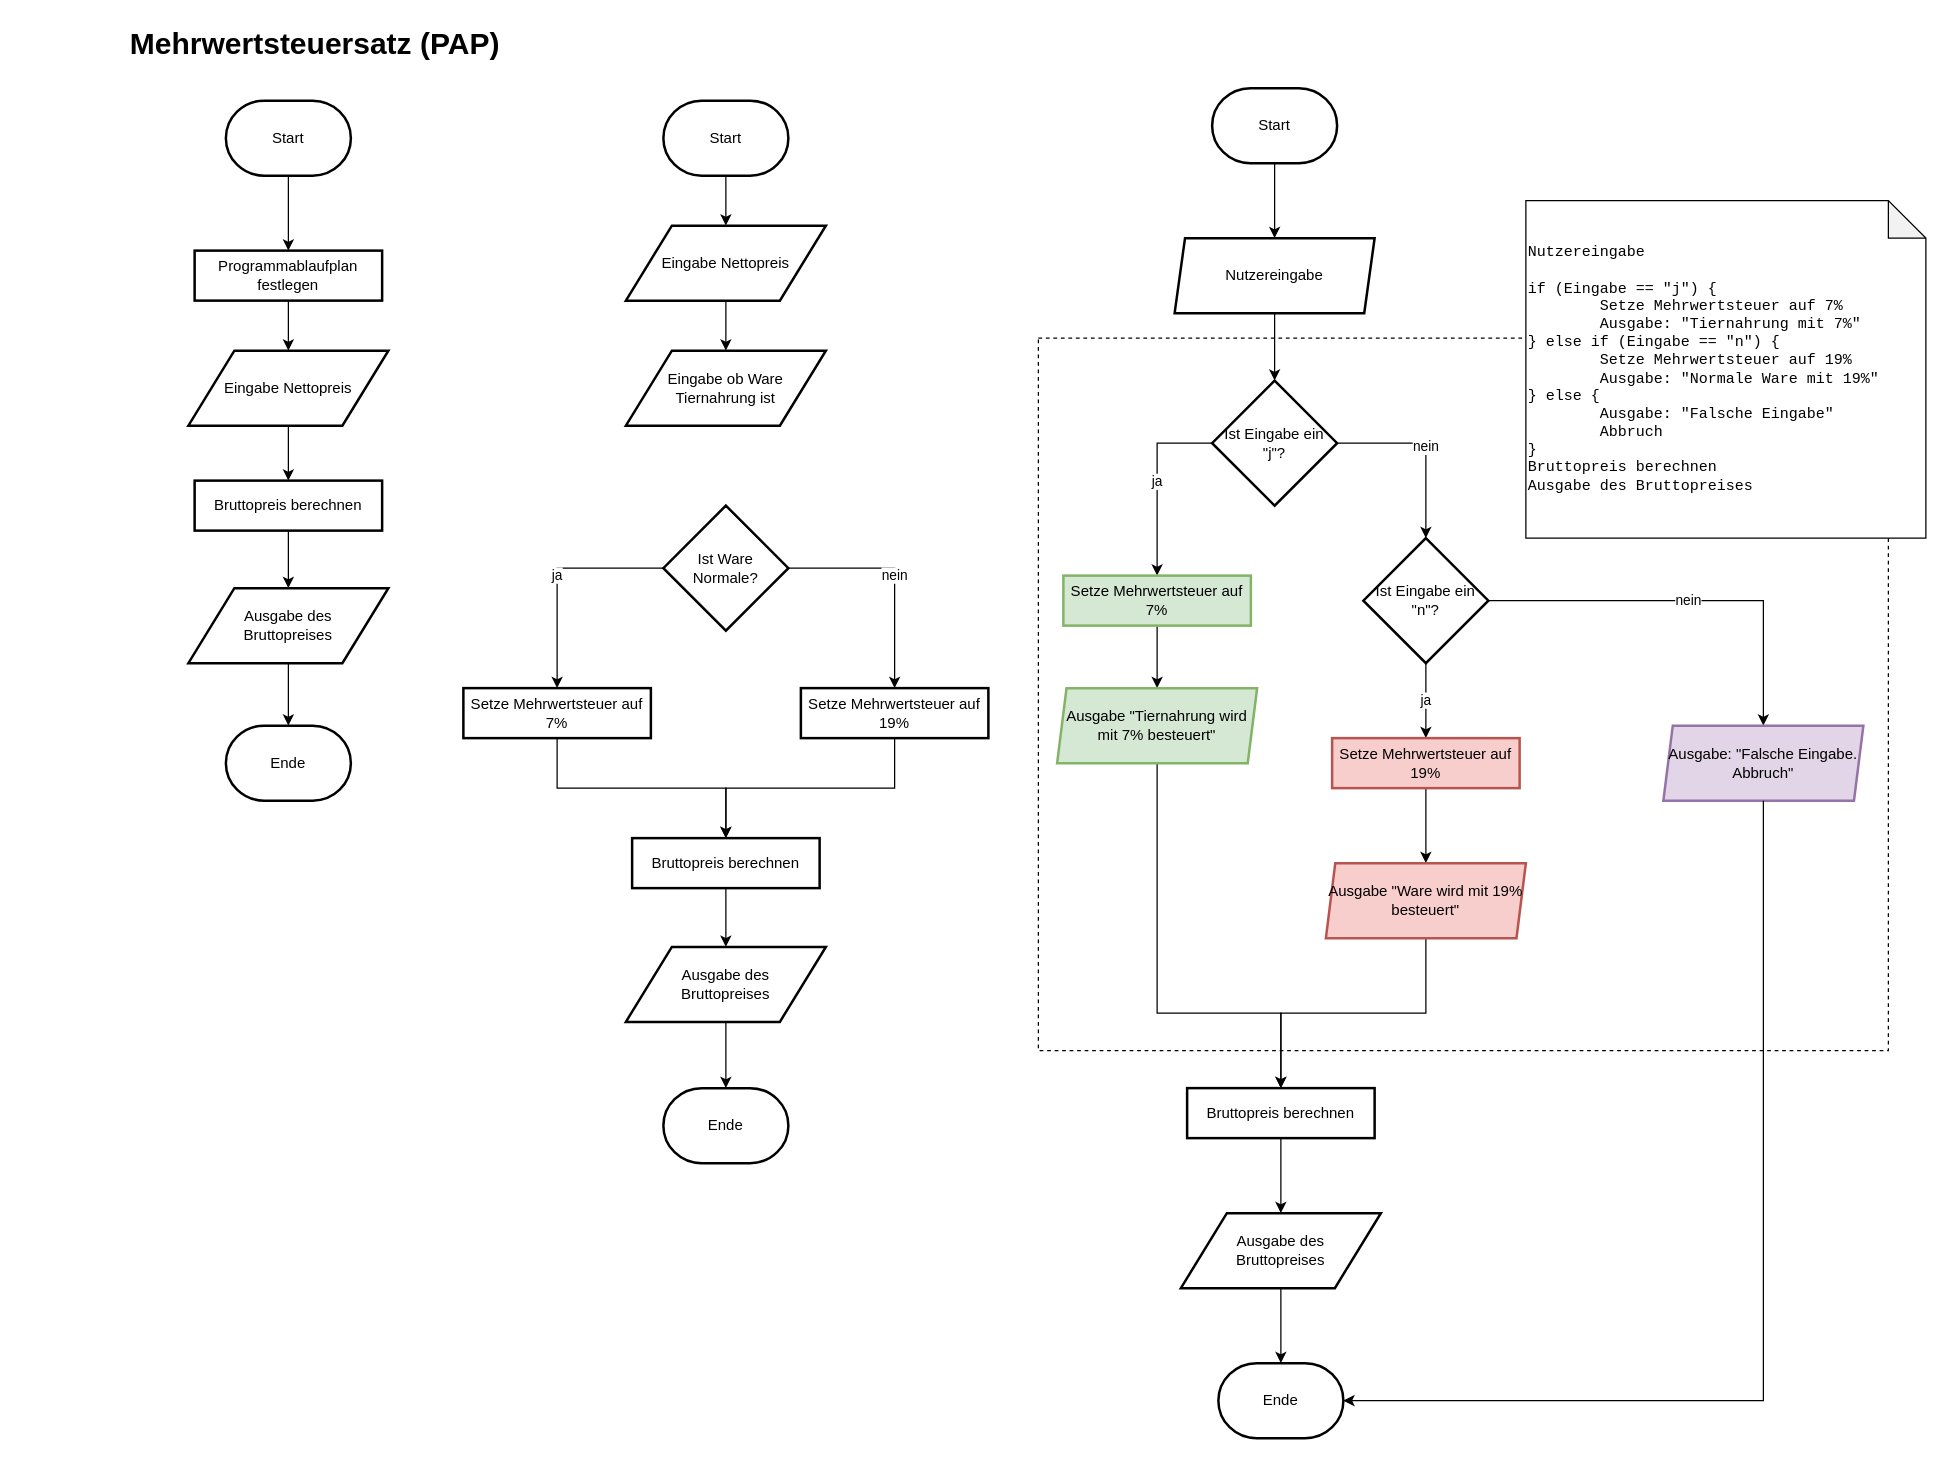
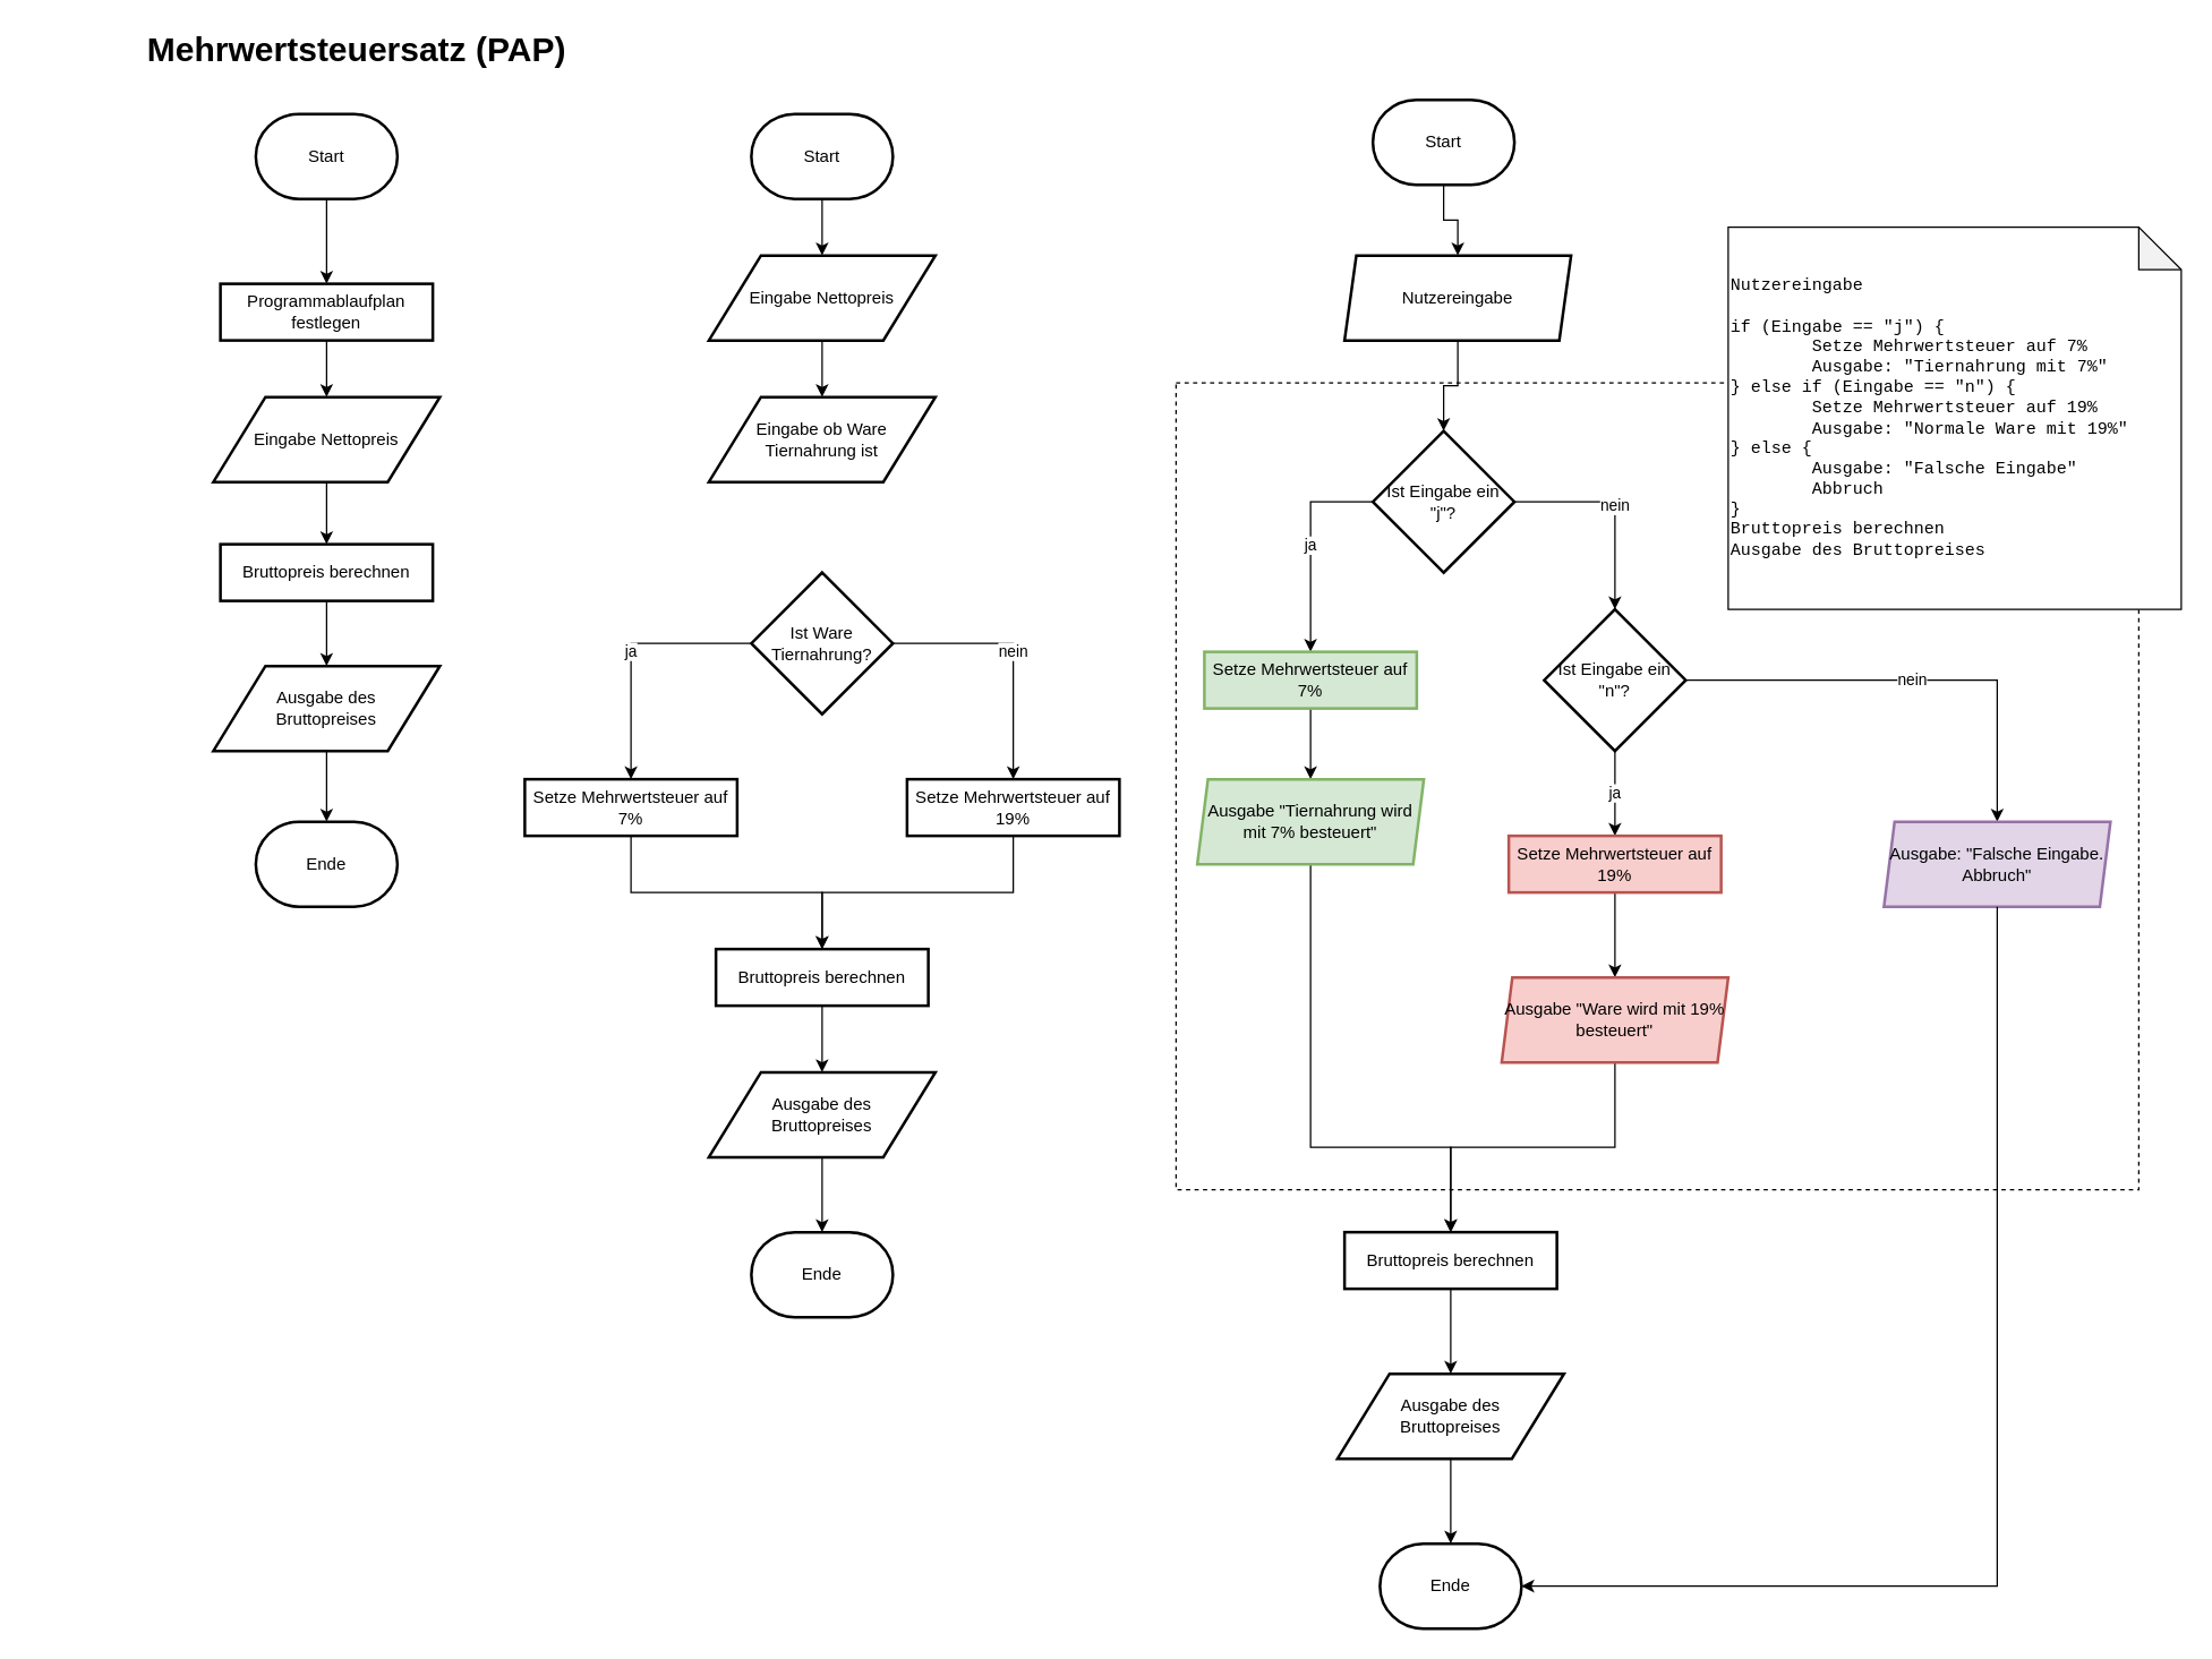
- <mxCell id="35" value="Nutzereingabe" style="shape=parallelogram;html=1;strokeWidth=2;perimeter=parallelogramPerimeter;whiteSpace=wrap;rounded=1;arcSize=0;size=0.052;" vertex="1" parent="1"><mxGeometry x="939" y="190" width="160" height="60" as="geometry" /></mxCell>
+ <mxCell id="35" value="Nutzereingabe" style="shape=parallelogram;html=1;strokeWidth=2;perimeter=parallelogramPerimeter;whiteSpace=wrap;rounded=1;arcSize=0;size=0.052;" vertex="1" parent="1"><mxGeometry x="949" y="180" width="160" height="60" as="geometry" /></mxCell>
- <mxCell id="5" value="Ist Ware Normale?" style="strokeWidth=2;html=1;shape=mxgraph.flowchart.decision;whiteSpace=wrap;" parent="1" vertex="1"><mxGeometry x="530" y="404" width="100" height="100" as="geometry" /></mxCell>
+ <mxCell id="5" value="Ist Ware Tiernahrung?" style="strokeWidth=2;html=1;shape=mxgraph.flowchart.decision;whiteSpace=wrap;" parent="1" vertex="1"><mxGeometry x="530" y="404" width="100" height="100" as="geometry" /></mxCell>
